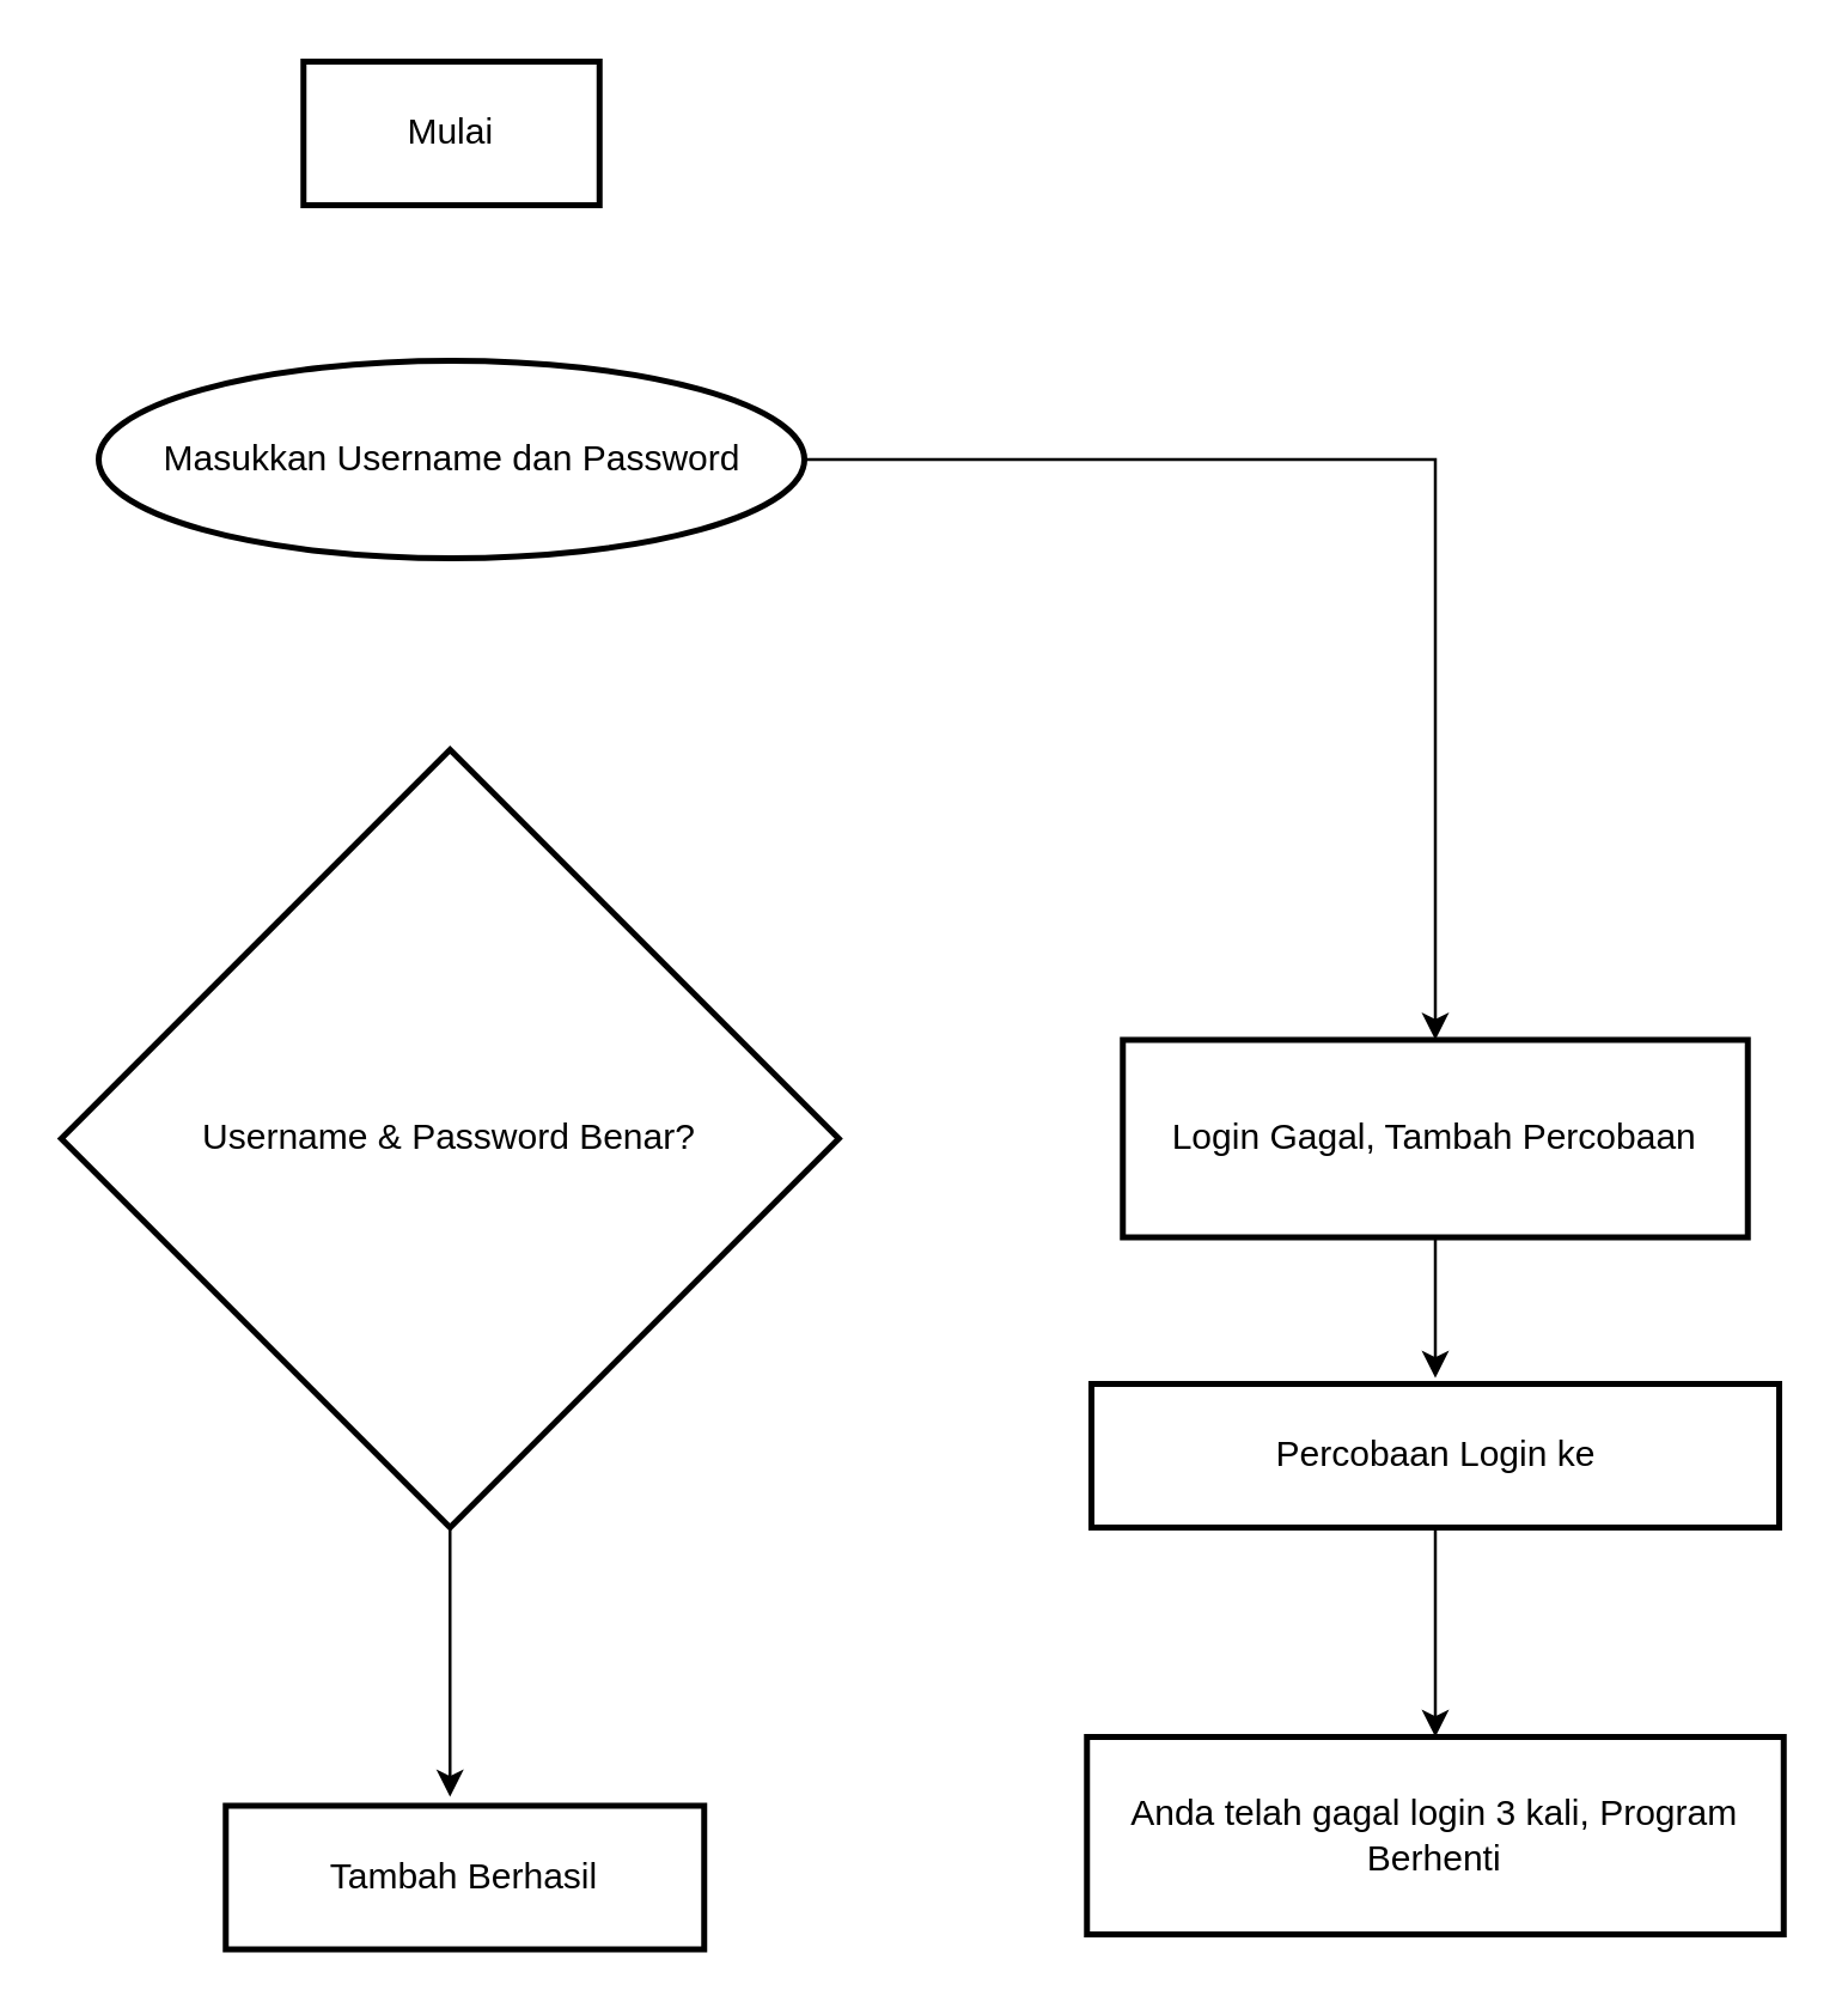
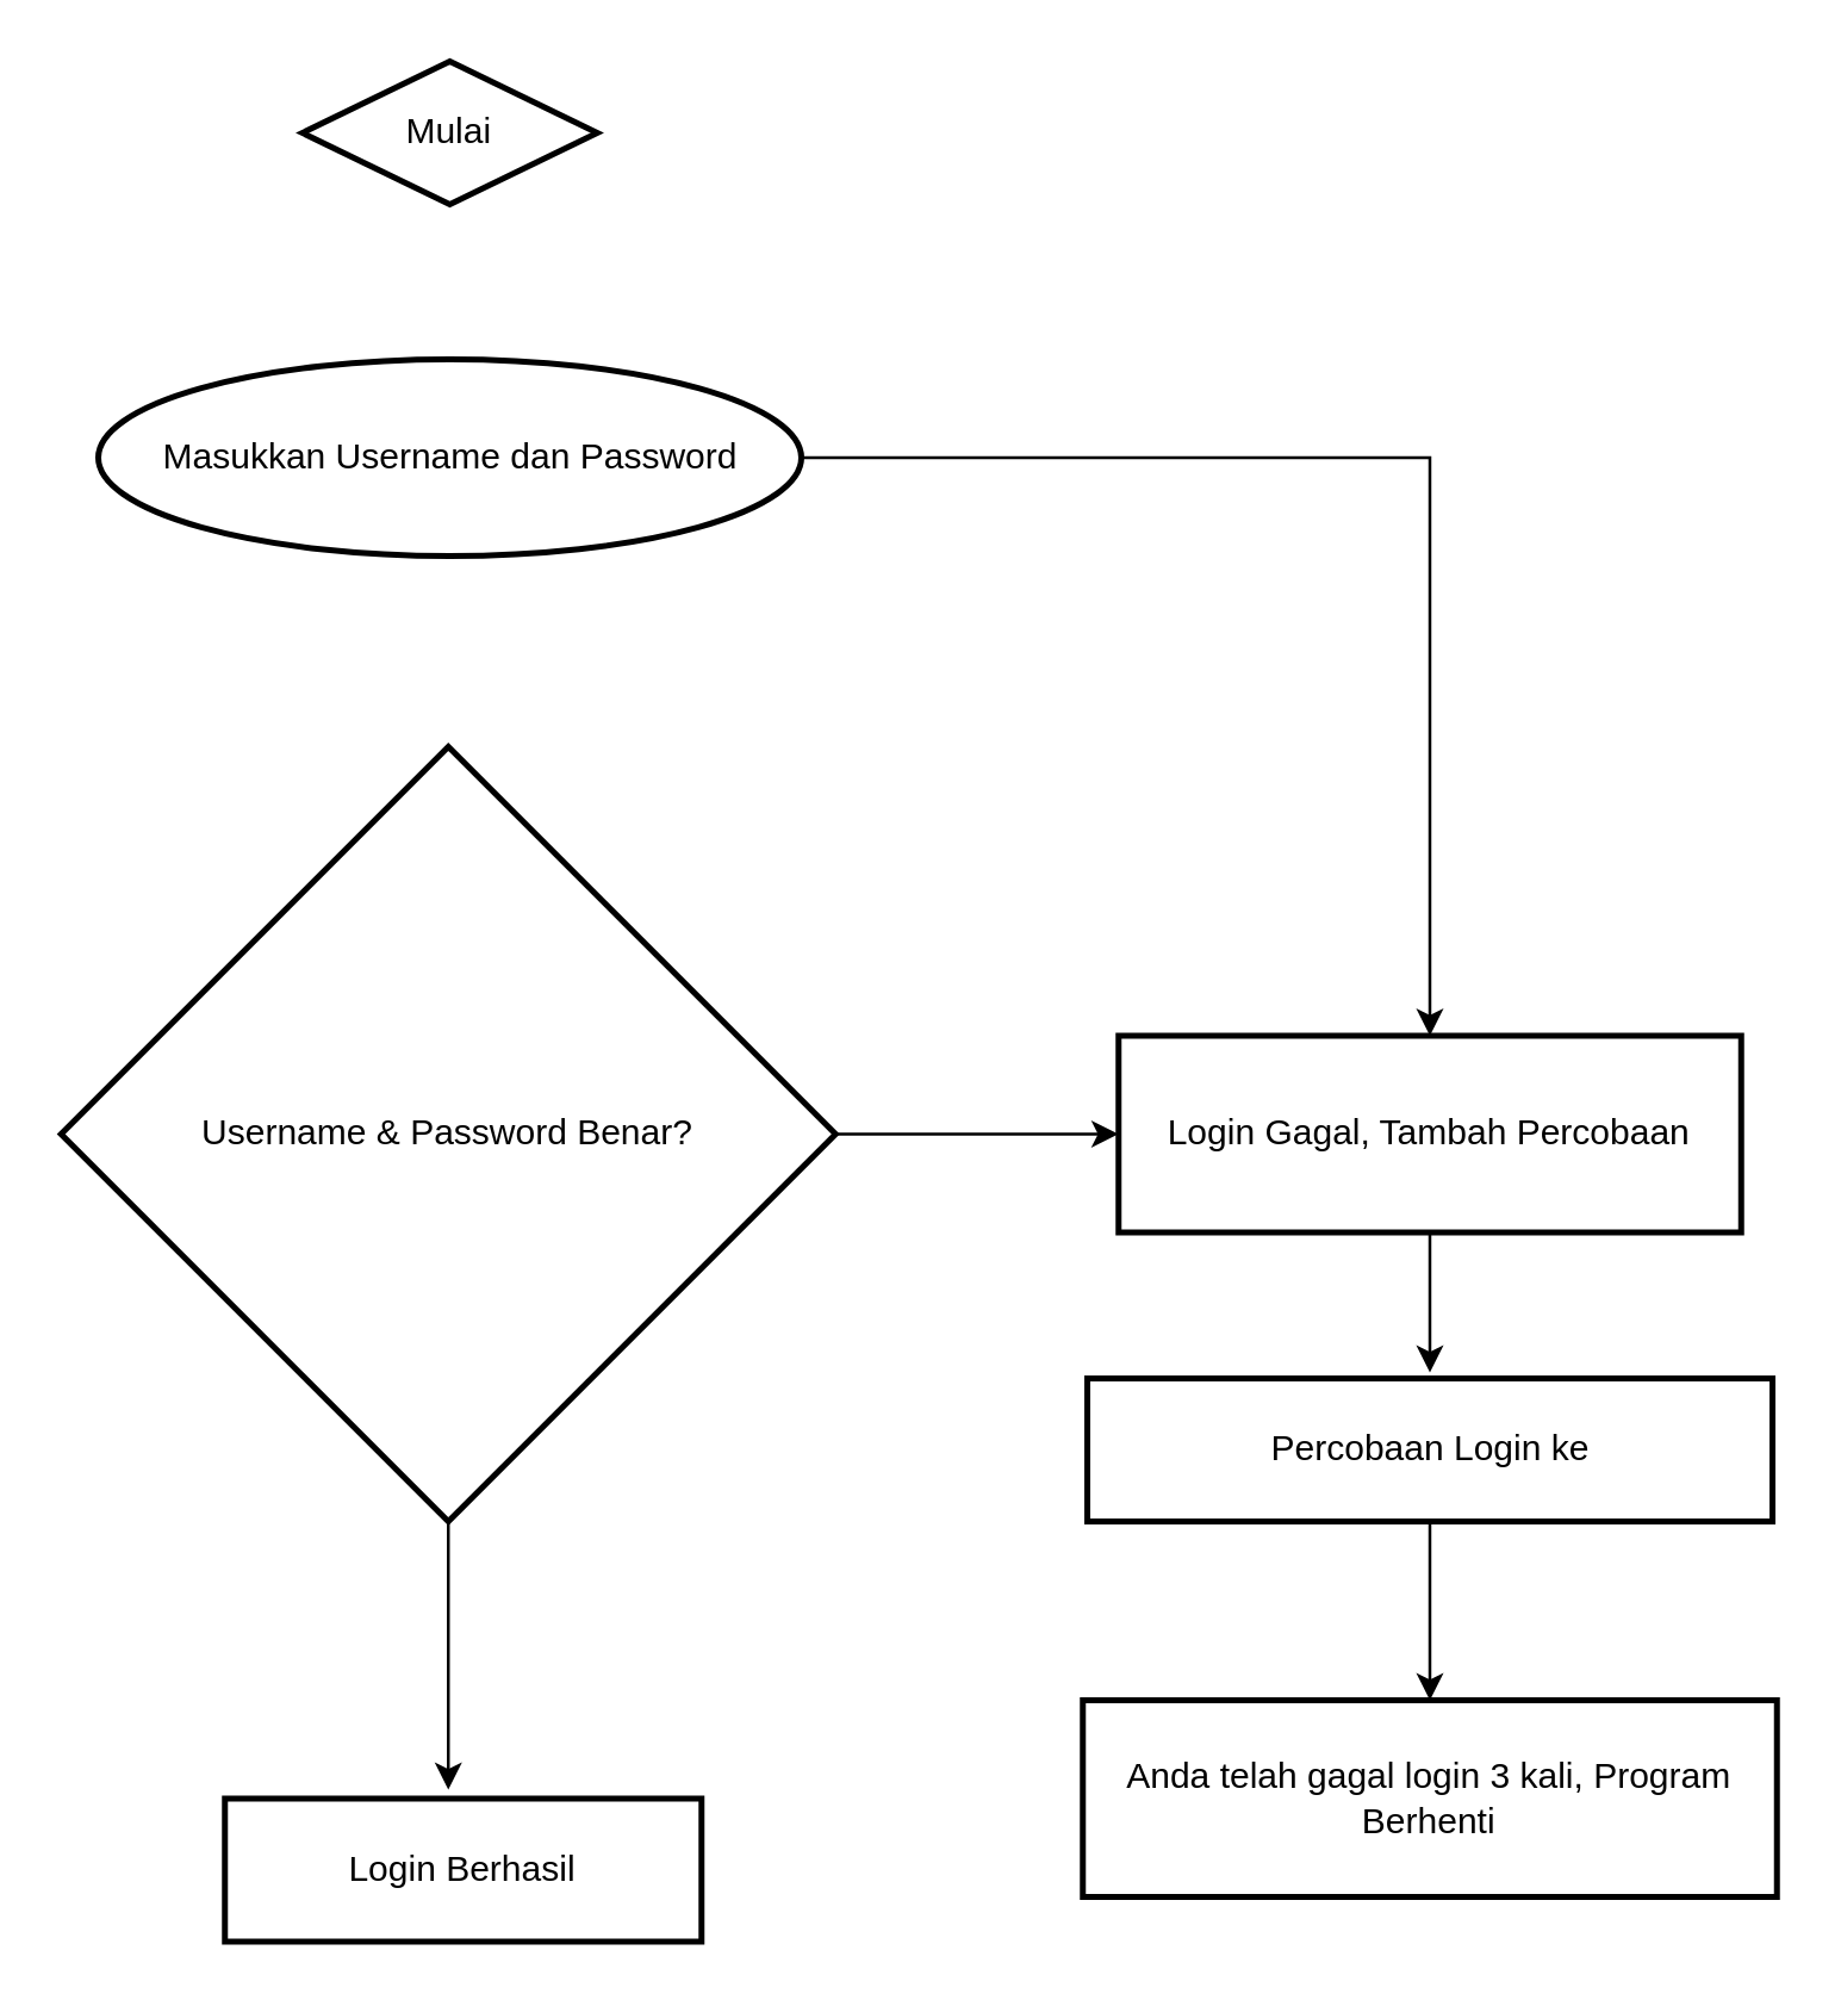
- <mxCell id="2" value="Mulai" style="whiteSpace=wrap;strokeWidth=2;" vertex="1" parent="1"><mxGeometry x="101" y="20" width="99" height="48" as="geometry" /></mxCell>
+ <mxCell id="2" value="Mulai" style="rhombus;whiteSpace=wrap;strokeWidth=2;" vertex="1" parent="1"><mxGeometry x="101" y="20" width="99" height="48" as="geometry" /></mxCell>
+ <mxCell id="8" style="edgeStyle=orthogonalEdgeStyle;rounded=0;orthogonalLoop=1;jettySize=auto;html=1;exitX=1;exitY=0.5;exitDx=0;exitDy=0;entryX=0;entryY=0.5;entryDx=0;entryDy=0;" edge="1" parent="1" source="9" target="12"><mxGeometry relative="1" as="geometry" /></mxCell>
- <mxCell id="13" value="Anda telah gagal login 3 kali, Program Berhenti" style="whiteSpace=wrap;strokeWidth=2;" vertex="1" parent="1"><mxGeometry x="363" y="580" width="233" height="66" as="geometry" /></mxCell>
+ <mxCell id="13" value="Anda telah gagal login 3 kali, Program Berhenti" style="whiteSpace=wrap;strokeWidth=2;" vertex="1" parent="1"><mxGeometry x="363" y="570" width="233" height="66" as="geometry" /></mxCell>
- <mxCell id="10" value="Tambah Berhasil" style="whiteSpace=wrap;strokeWidth=2;" vertex="1" parent="1"><mxGeometry x="75" y="603" width="160" height="48" as="geometry" /></mxCell>
+ <mxCell id="10" value="Login Berhasil" style="whiteSpace=wrap;strokeWidth=2;" vertex="1" parent="1"><mxGeometry x="75" y="603" width="160" height="48" as="geometry" /></mxCell>
